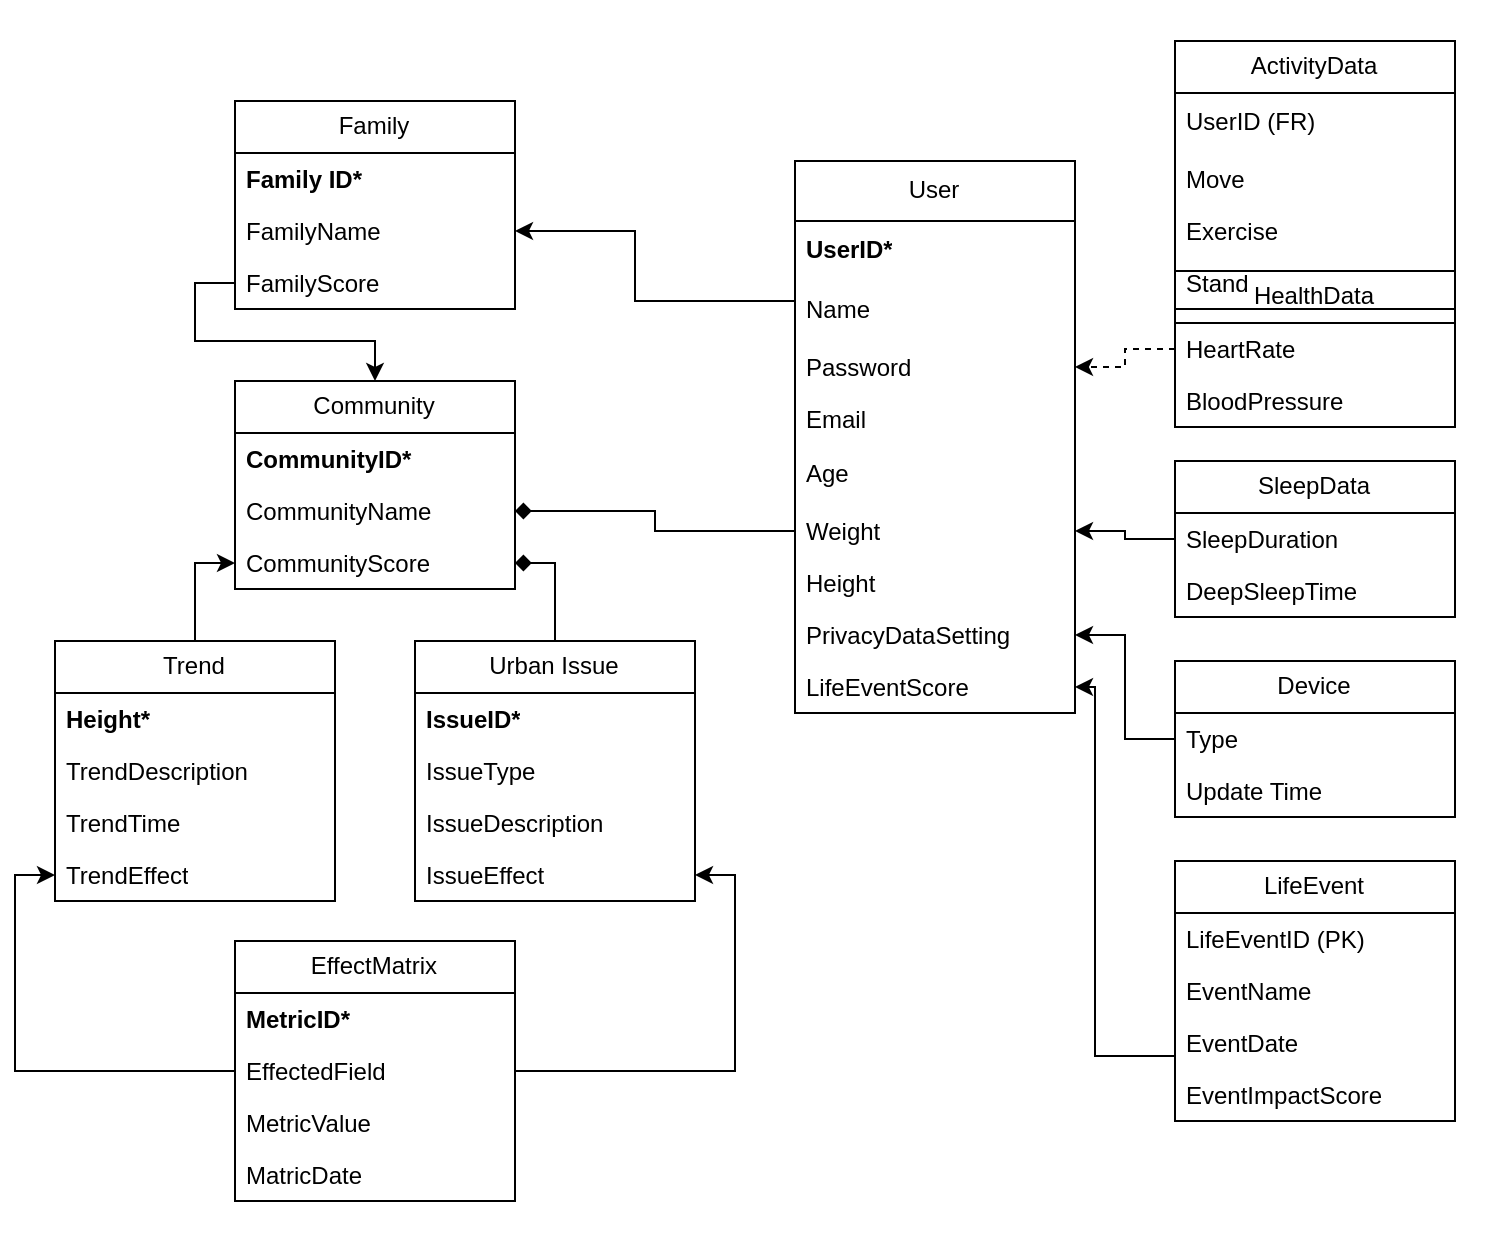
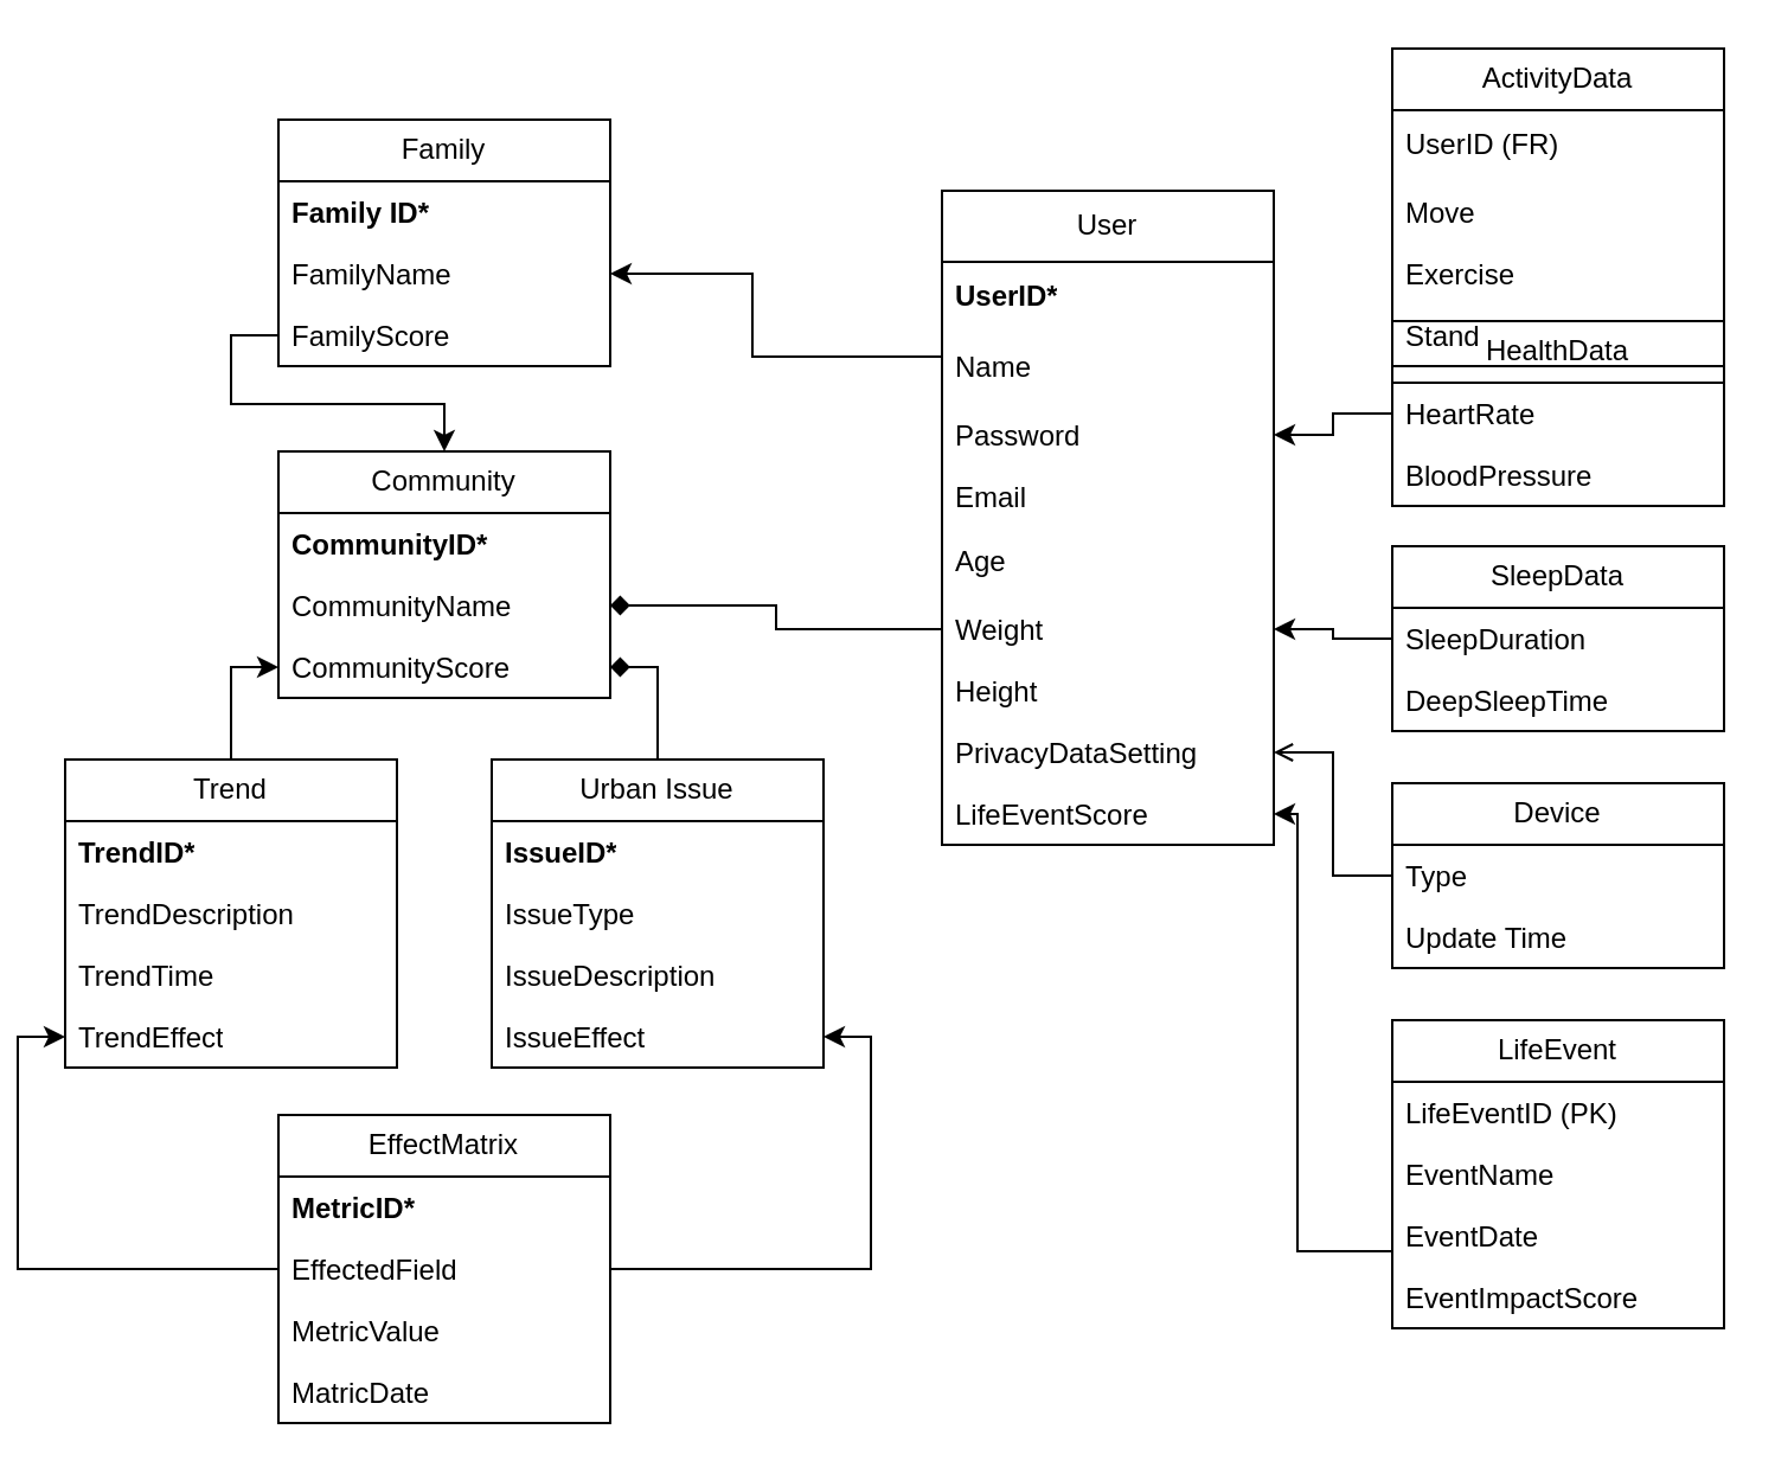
- <mxCell id="32" style="edgeStyle=orthogonalEdgeStyle;rounded=0;orthogonalLoop=1;jettySize=auto;html=1;exitX=0;exitY=0.5;exitDx=0;exitDy=0;entryX=1;entryY=0.5;entryDx=0;entryDy=0;dashed=1;" edge="1" parent="1" source="16" target="5"><mxGeometry relative="1" as="geometry" /></mxCell>
+ <mxCell id="32" style="edgeStyle=orthogonalEdgeStyle;rounded=0;orthogonalLoop=1;jettySize=auto;html=1;exitX=0;exitY=0.5;exitDx=0;exitDy=0;entryX=1;entryY=0.5;entryDx=0;entryDy=0;" edge="1" parent="1" source="16" target="5"><mxGeometry relative="1" as="geometry" /></mxCell>
- <mxCell id="30" style="edgeStyle=orthogonalEdgeStyle;rounded=0;orthogonalLoop=1;jettySize=auto;html=1;exitX=0;exitY=0.5;exitDx=0;exitDy=0;entryX=1;entryY=0.5;entryDx=0;entryDy=0;" edge="1" parent="1" source="28" target="10"><mxGeometry relative="1" as="geometry" /></mxCell>
+ <mxCell id="30" style="edgeStyle=orthogonalEdgeStyle;rounded=0;orthogonalLoop=1;jettySize=auto;html=1;exitX=0;exitY=0.5;exitDx=0;exitDy=0;entryX=1;entryY=0.5;entryDx=0;entryDy=0;endArrow=open;" edge="1" parent="1" source="28" target="10"><mxGeometry relative="1" as="geometry" /></mxCell>
- <mxCell id="42" value="&lt;b&gt;Height*&lt;/b&gt;" style="text;strokeColor=none;fillColor=none;align=left;verticalAlign=top;spacingLeft=4;spacingRight=4;overflow=hidden;rotatable=0;points=[[0,0.5],[1,0.5]];portConstraint=eastwest;whiteSpace=wrap;html=1;" vertex="1" parent="41"><mxGeometry y="26" width="140" height="26" as="geometry" /></mxCell>
+ <mxCell id="42" value="&lt;b&gt;TrendID*&lt;/b&gt;" style="text;strokeColor=none;fillColor=none;align=left;verticalAlign=top;spacingLeft=4;spacingRight=4;overflow=hidden;rotatable=0;points=[[0,0.5],[1,0.5]];portConstraint=eastwest;whiteSpace=wrap;html=1;" vertex="1" parent="41"><mxGeometry y="26" width="140" height="26" as="geometry" /></mxCell>
